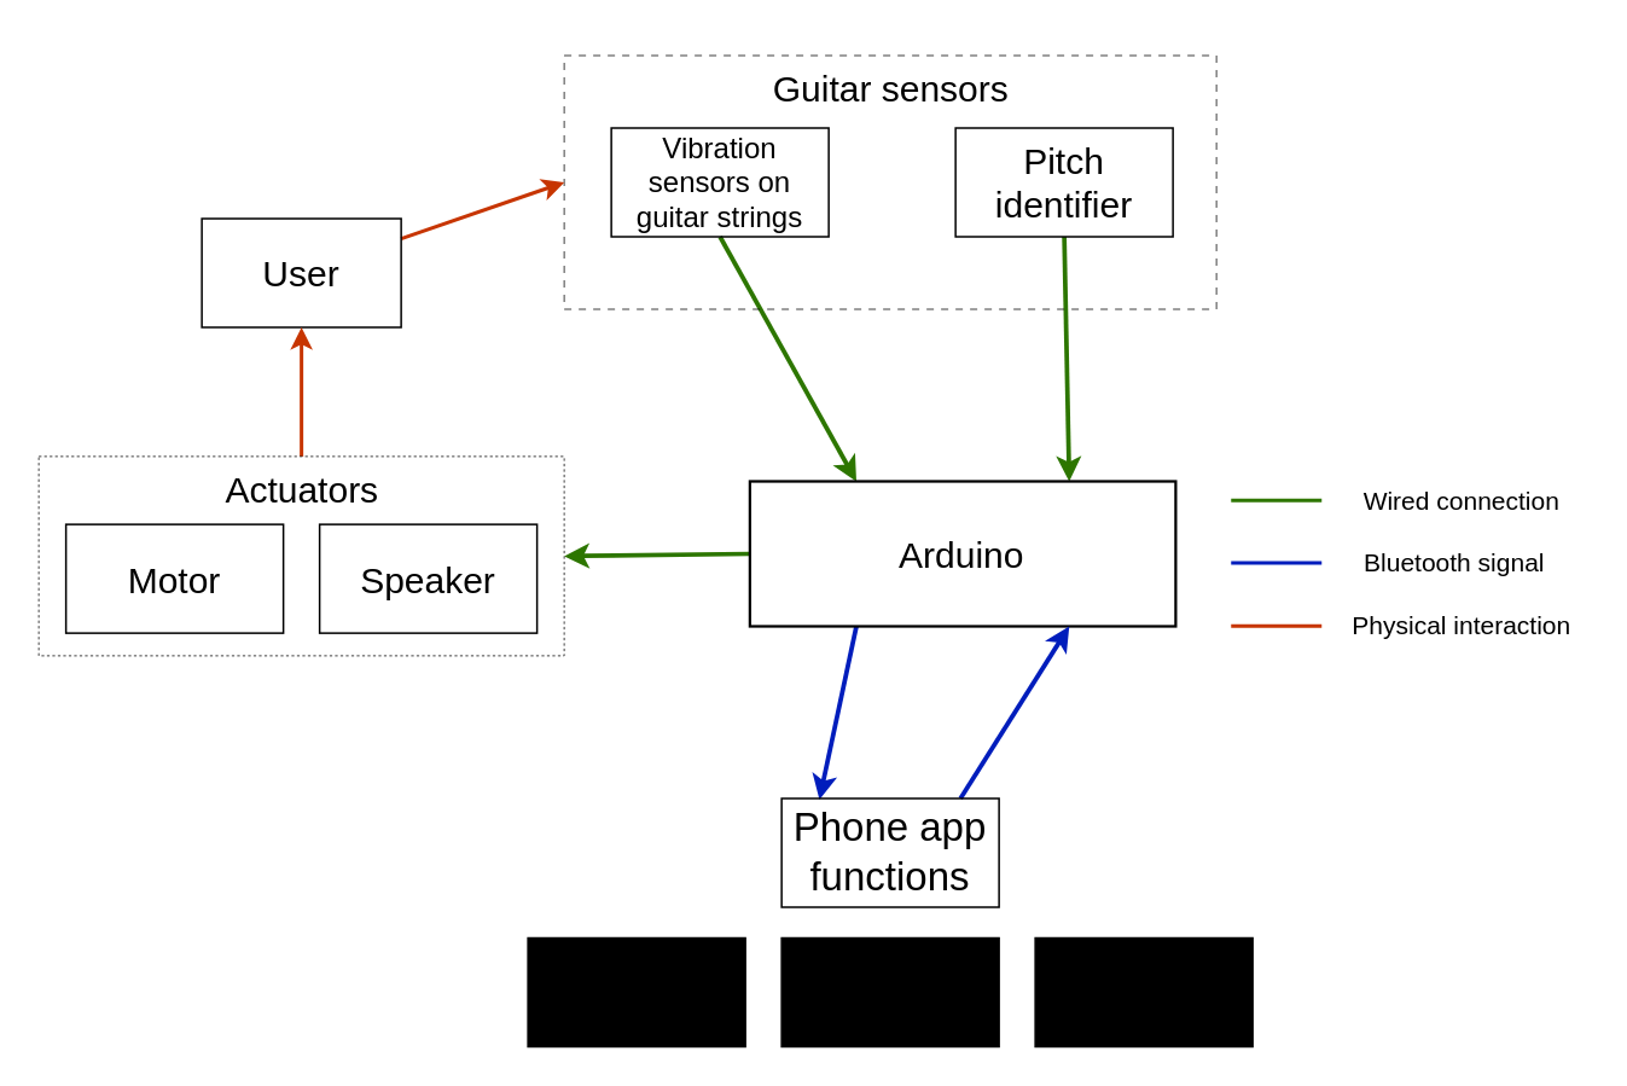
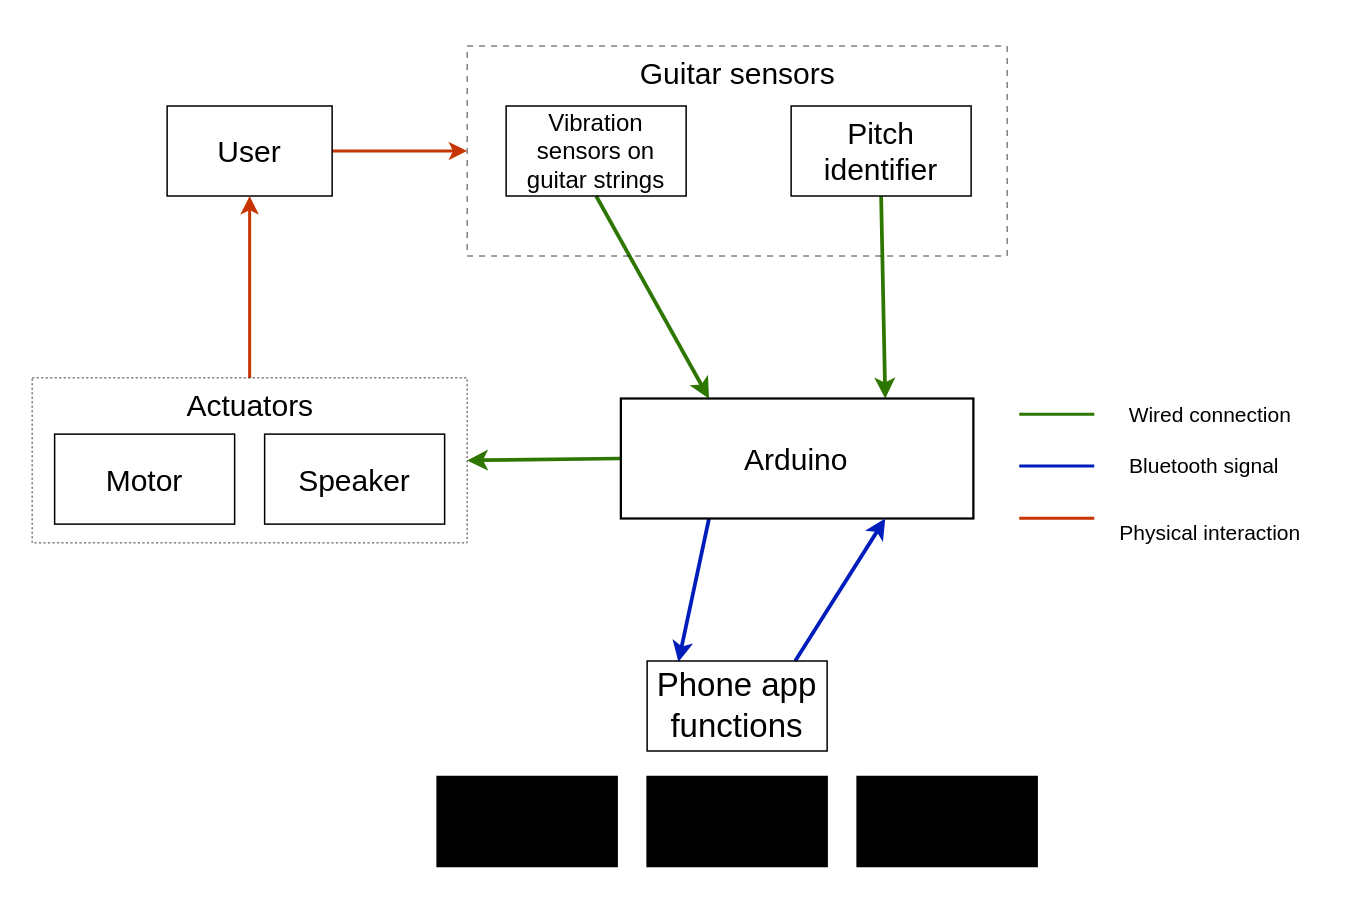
- <mxCell id="13" value="User" style="whiteSpace=wrap;html=1;strokeWidth=1;fontSize=20;fillColor=none;gradientColor=none;rounded=0;fontColor=default;labelBackgroundColor=none;labelBorderColor=none;" parent="1" vertex="1"><mxGeometry x="110.92" y="120" width="110" height="60" as="geometry" /></mxCell>
+ <mxCell id="13" value="User" style="whiteSpace=wrap;html=1;strokeWidth=1;fontSize=20;fillColor=none;gradientColor=none;rounded=0;fontColor=default;labelBackgroundColor=none;labelBorderColor=none;" parent="1" vertex="1"><mxGeometry x="110.92" y="70" width="110" height="60" as="geometry" /></mxCell>
- <mxCell id="25" value="Physical interaction" style="text;html=1;align=center;verticalAlign=middle;resizable=0;points=[];autosize=1;strokeColor=none;fillColor=none;fontSize=14;" parent="1" vertex="1"><mxGeometry x="736.58" y="330.25" width="139" height="29" as="geometry" /></mxCell>
+ <mxCell id="25" value="Physical interaction" style="text;html=1;align=center;verticalAlign=middle;resizable=0;points=[];autosize=1;strokeColor=none;fillColor=none;fontSize=14;" parent="1" vertex="1"><mxGeometry x="736.58" y="340.25" width="139" height="29" as="geometry" /></mxCell>
